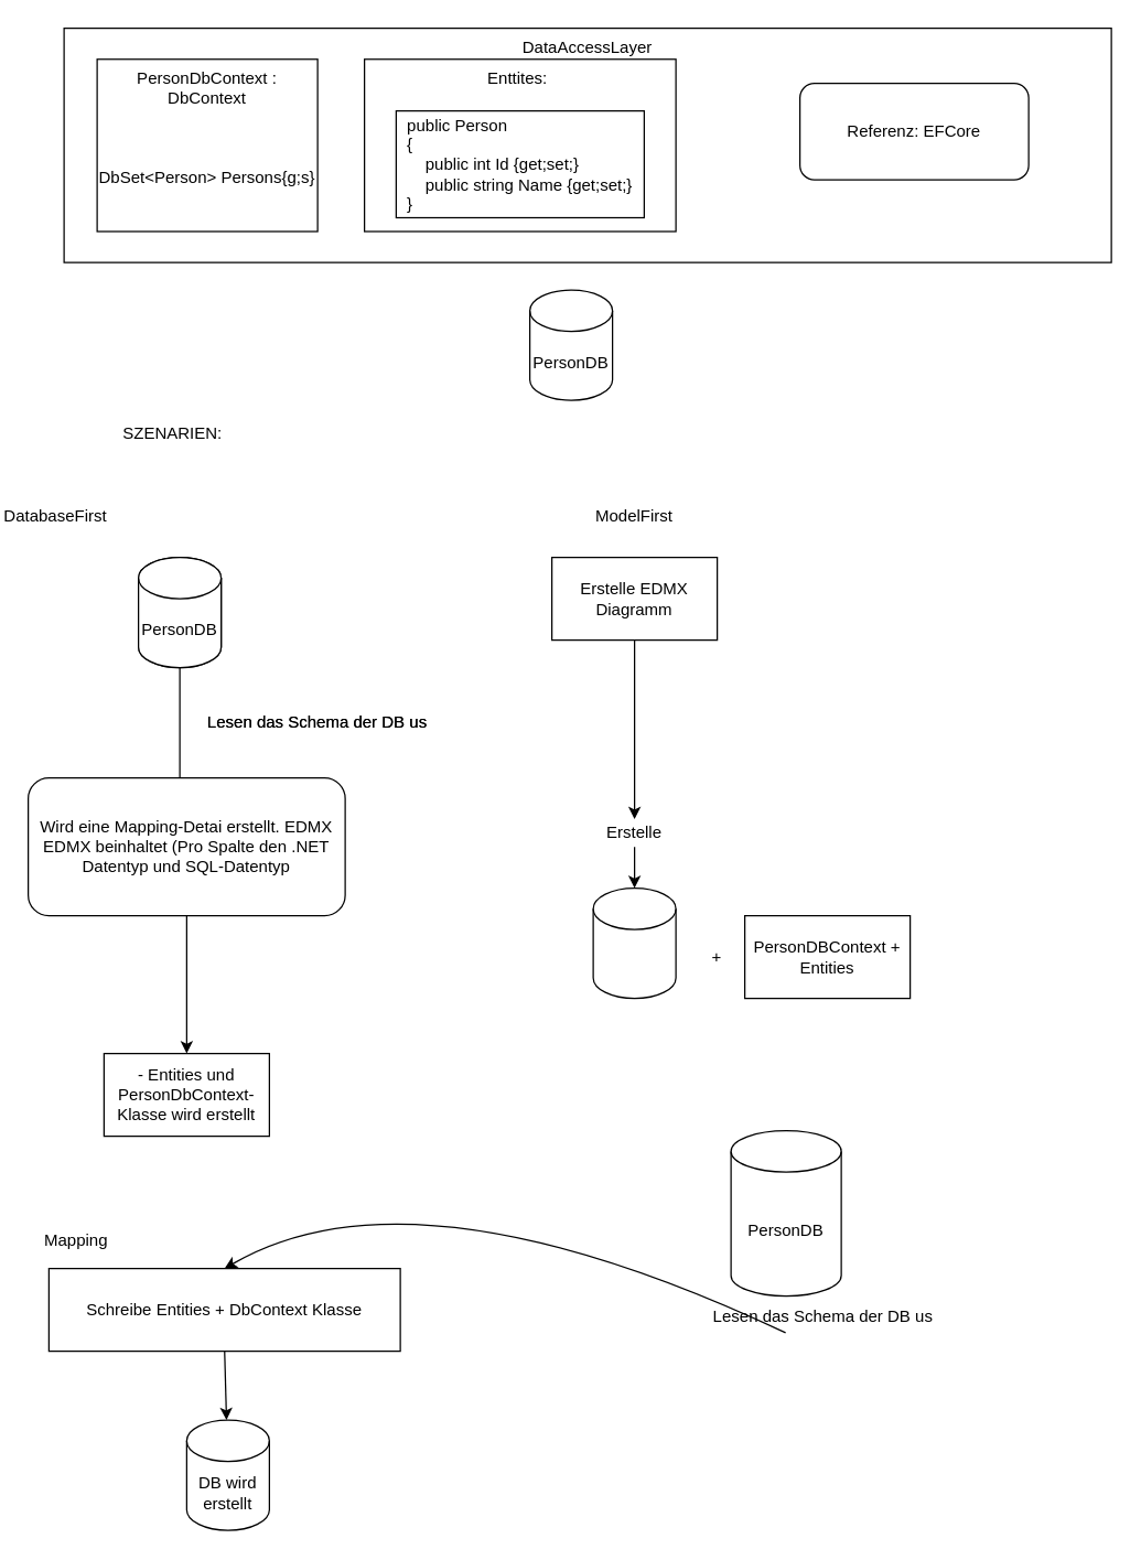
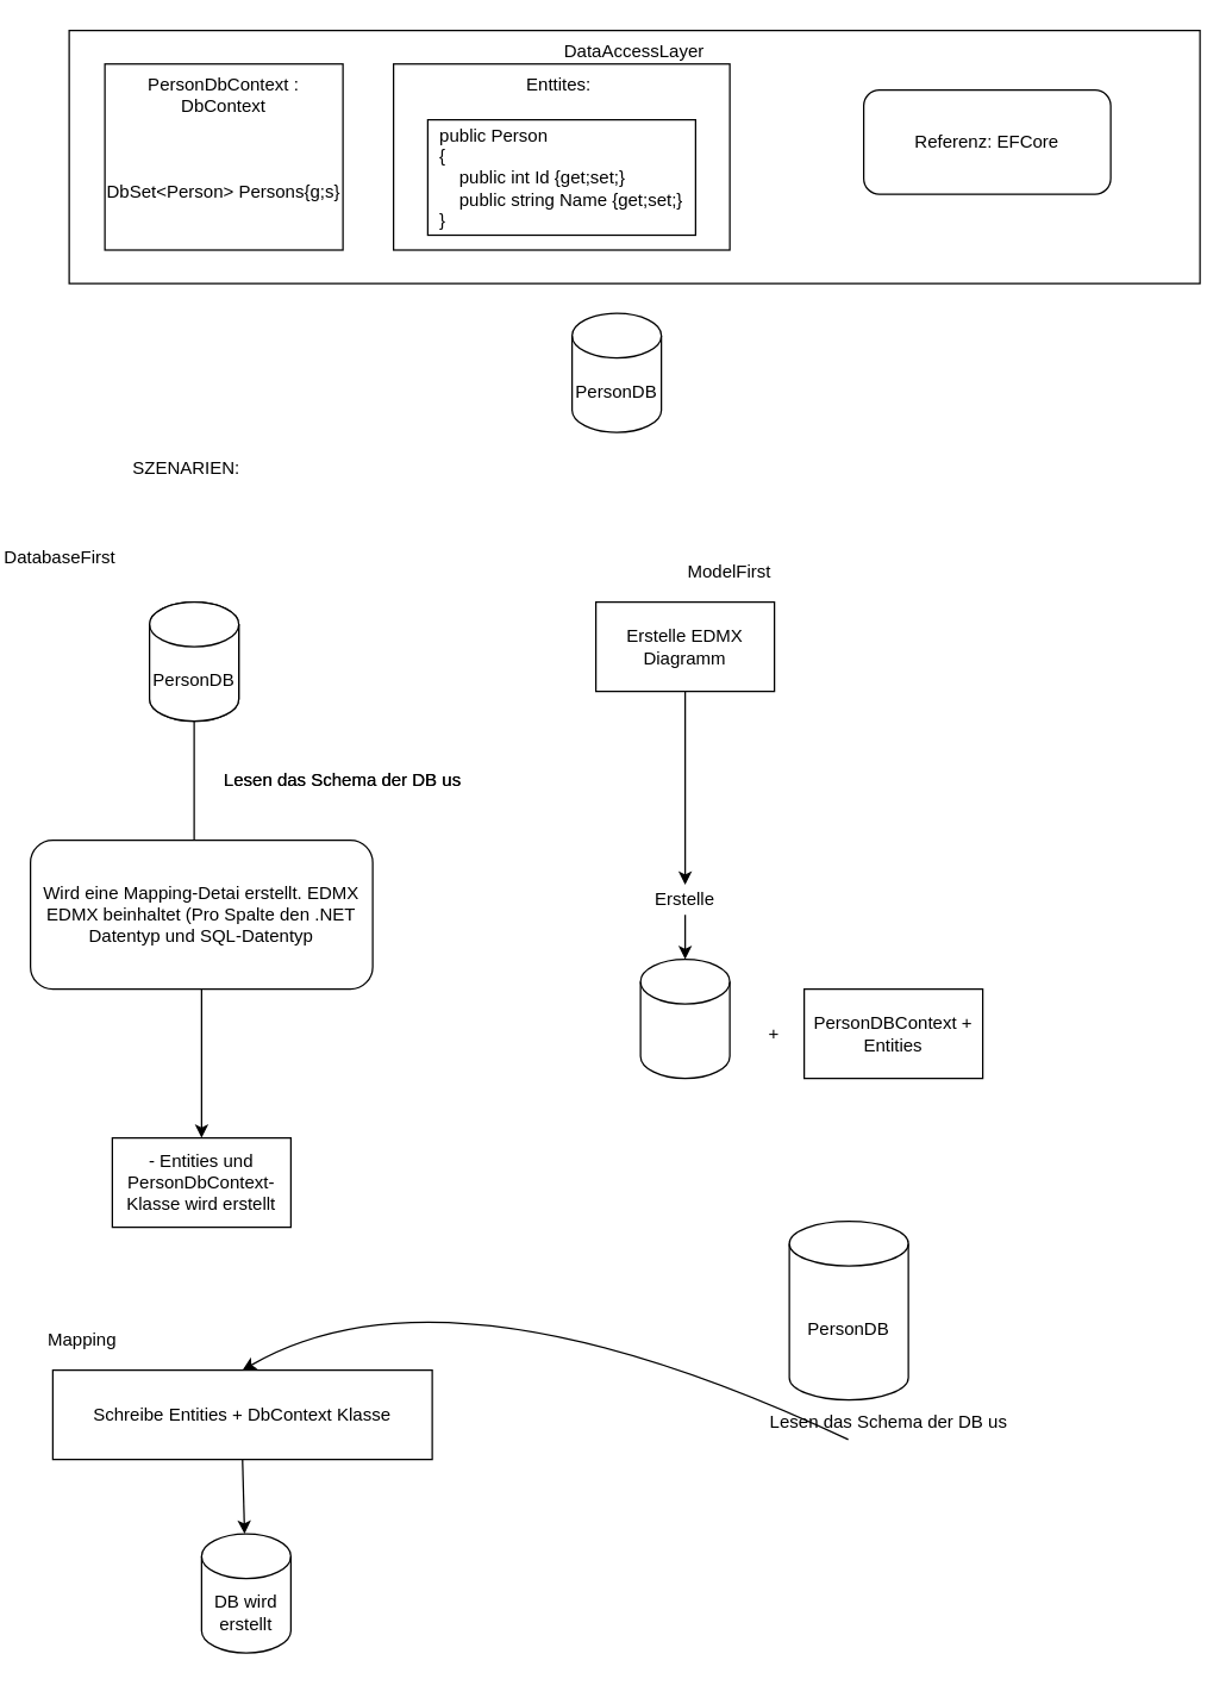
- <mxCell id="17" value="ModelFirst" style="text;html=1;strokeColor=none;fillColor=none;align=center;verticalAlign=middle;whiteSpace=wrap;rounded=0;" vertex="1" parent="1"><mxGeometry x="420" y="364" width="80" height="20" as="geometry" /></mxCell>
+ <mxCell id="17" value="ModelFirst" style="text;html=1;strokeColor=none;fillColor=none;align=center;verticalAlign=middle;whiteSpace=wrap;rounded=0;" vertex="1" parent="1"><mxGeometry x="450" y="374" width="80" height="20" as="geometry" /></mxCell>
